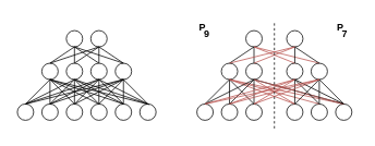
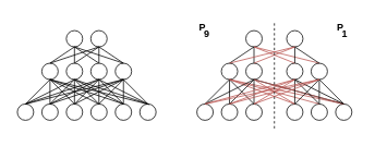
- <mxCell id="95" value="&lt;div style=&quot;text-align: center&quot;&gt;&lt;span&gt;&lt;font face=&quot;helvetica&quot;&gt;&lt;b&gt;7&lt;/b&gt;&lt;/font&gt;&lt;/span&gt;&lt;/div&gt;" style="text;whiteSpace=wrap;html=1;" vertex="1" parent="94"><mxGeometry x="6" y="7" width="20" height="30" as="geometry" /></mxCell>
+ <mxCell id="95" value="&lt;div style=&quot;text-align: center&quot;&gt;&lt;span&gt;&lt;font face=&quot;helvetica&quot;&gt;&lt;b&gt;1&lt;/b&gt;&lt;/font&gt;&lt;/span&gt;&lt;/div&gt;" style="text;whiteSpace=wrap;html=1;" vertex="1" parent="94"><mxGeometry x="6" y="7" width="20" height="30" as="geometry" /></mxCell>
